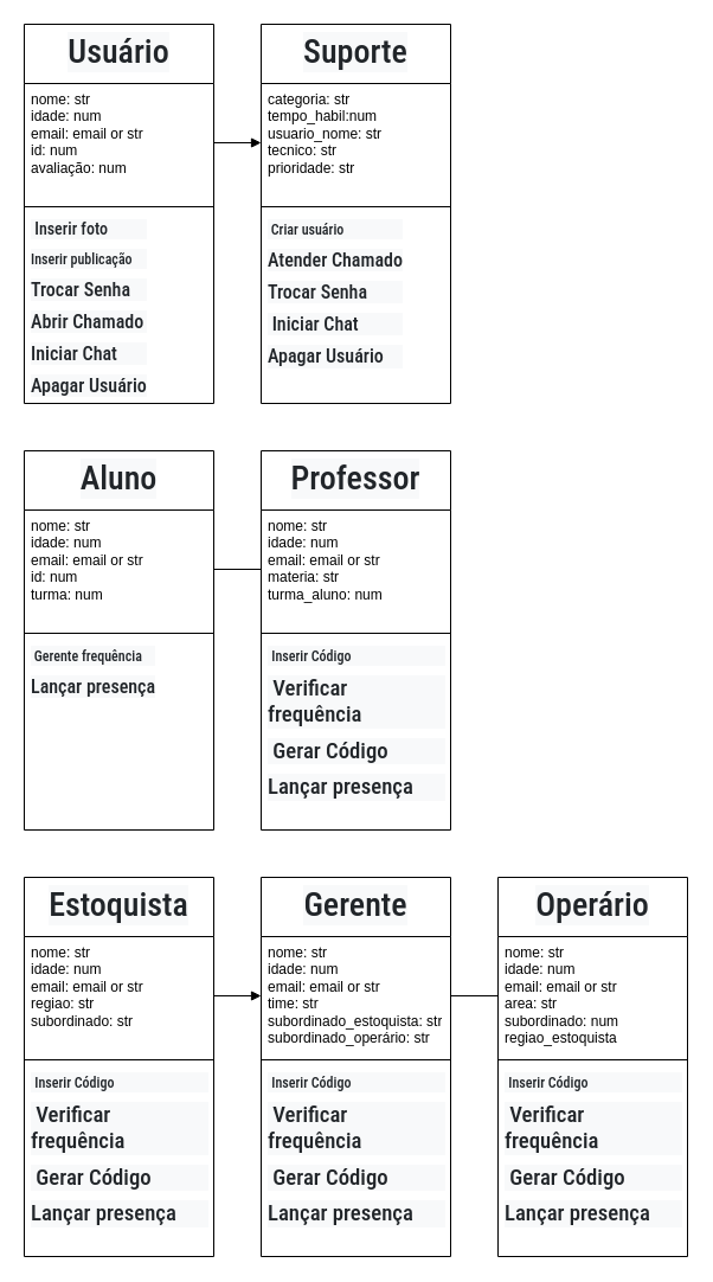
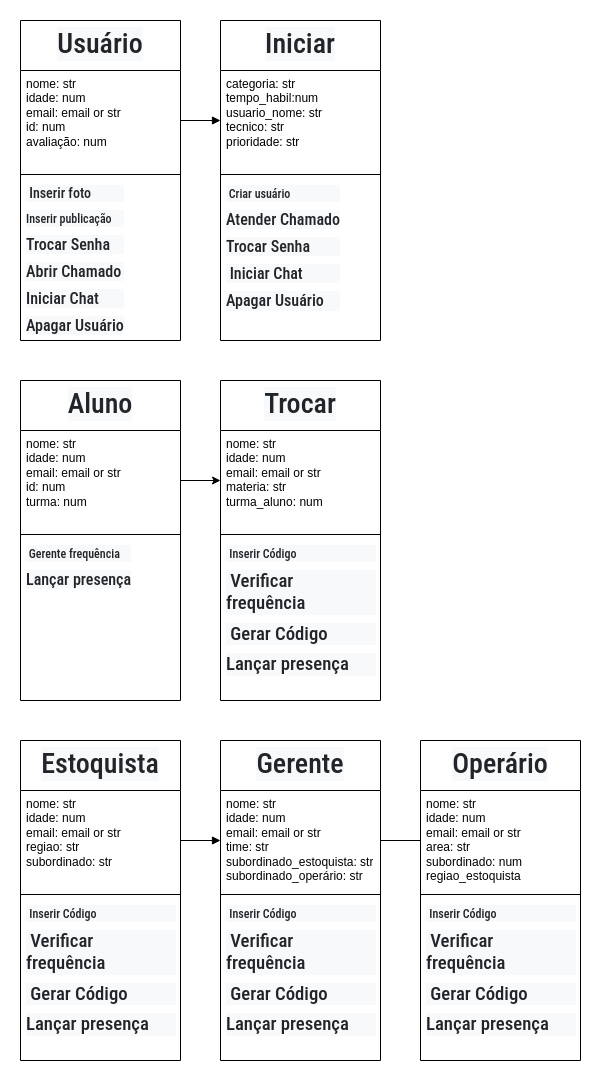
- <mxCell id="6" value="&lt;h3 style=&quot;box-sizing: border-box; margin-top: 0px; margin-bottom: 0.5rem; font-weight: 500; line-height: 1.2; font-size: 1.75rem; font-family: &amp;quot;Roboto Condensed&amp;quot;; color: rgb(33, 37, 41); text-align: left; background-color: rgb(248, 249, 250);&quot; id=&quot;yui_3_17_2_1_1747786801641_1197&quot;&gt;Suporte&lt;/h3&gt;" style="swimlane;fontStyle=1;align=center;verticalAlign=top;childLayout=stackLayout;horizontal=1;startSize=50;horizontalStack=0;resizeParent=1;resizeParentMax=0;resizeLast=0;collapsible=1;marginBottom=0;whiteSpace=wrap;html=1;" vertex="1" parent="1"><mxGeometry x="220" y="20" width="160" height="320" as="geometry" /></mxCell>
+ <mxCell id="6" value="&lt;h3 style=&quot;box-sizing: border-box; margin-top: 0px; margin-bottom: 0.5rem; font-weight: 500; line-height: 1.2; font-size: 1.75rem; font-family: &amp;quot;Roboto Condensed&amp;quot;; color: rgb(33, 37, 41); text-align: left; background-color: rgb(248, 249, 250);&quot; id=&quot;yui_3_17_2_1_1747786801641_1197&quot;&gt;Iniciar&lt;/h3&gt;" style="swimlane;fontStyle=1;align=center;verticalAlign=top;childLayout=stackLayout;horizontal=1;startSize=50;horizontalStack=0;resizeParent=1;resizeParentMax=0;resizeLast=0;collapsible=1;marginBottom=0;whiteSpace=wrap;html=1;" vertex="1" parent="1"><mxGeometry x="220" y="20" width="160" height="320" as="geometry" /></mxCell>
- <mxCell id="15" value="&lt;h3 style=&quot;box-sizing: border-box; margin-top: 0px; margin-bottom: 0.5rem; font-weight: 500; line-height: 1.2; font-size: 1.75rem; font-family: &amp;quot;Roboto Condensed&amp;quot;; color: rgb(33, 37, 41); text-align: left; background-color: rgb(248, 249, 250);&quot; id=&quot;yui_3_17_2_1_1747786801641_1203&quot;&gt;Professor&lt;/h3&gt;" style="swimlane;fontStyle=1;align=center;verticalAlign=top;childLayout=stackLayout;horizontal=1;startSize=50;horizontalStack=0;resizeParent=1;resizeParentMax=0;resizeLast=0;collapsible=1;marginBottom=0;whiteSpace=wrap;html=1;" vertex="1" parent="1"><mxGeometry x="220" y="380" width="160" height="320" as="geometry" /></mxCell>
+ <mxCell id="15" value="&lt;h3 style=&quot;box-sizing: border-box; margin-top: 0px; margin-bottom: 0.5rem; font-weight: 500; line-height: 1.2; font-size: 1.75rem; font-family: &amp;quot;Roboto Condensed&amp;quot;; color: rgb(33, 37, 41); text-align: left; background-color: rgb(248, 249, 250);&quot; id=&quot;yui_3_17_2_1_1747786801641_1203&quot;&gt;Trocar&lt;/h3&gt;" style="swimlane;fontStyle=1;align=center;verticalAlign=top;childLayout=stackLayout;horizontal=1;startSize=50;horizontalStack=0;resizeParent=1;resizeParentMax=0;resizeLast=0;collapsible=1;marginBottom=0;whiteSpace=wrap;html=1;" vertex="1" parent="1"><mxGeometry x="220" y="380" width="160" height="320" as="geometry" /></mxCell>
- <mxCell id="31" value="" style="endArrow=none;html=1;rounded=0;entryX=0;entryY=0.5;entryDx=0;entryDy=0;exitX=1;exitY=0.5;exitDx=0;exitDy=0;" edge="1" parent="1" source="12" target="16"><mxGeometry width="50" height="50" relative="1" as="geometry"><mxPoint x="320" y="520" as="sourcePoint" /><mxPoint x="370" y="470" as="targetPoint" /></mxGeometry></mxCell>
+ <mxCell id="31" value="" style="endArrow=classic;html=1;rounded=0;entryX=0;entryY=0.5;entryDx=0;entryDy=0;exitX=1;exitY=0.5;exitDx=0;exitDy=0;" edge="1" parent="1" source="12" target="16"><mxGeometry width="50" height="50" relative="1" as="geometry"><mxPoint x="320" y="520" as="sourcePoint" /><mxPoint x="370" y="470" as="targetPoint" /></mxGeometry></mxCell>
